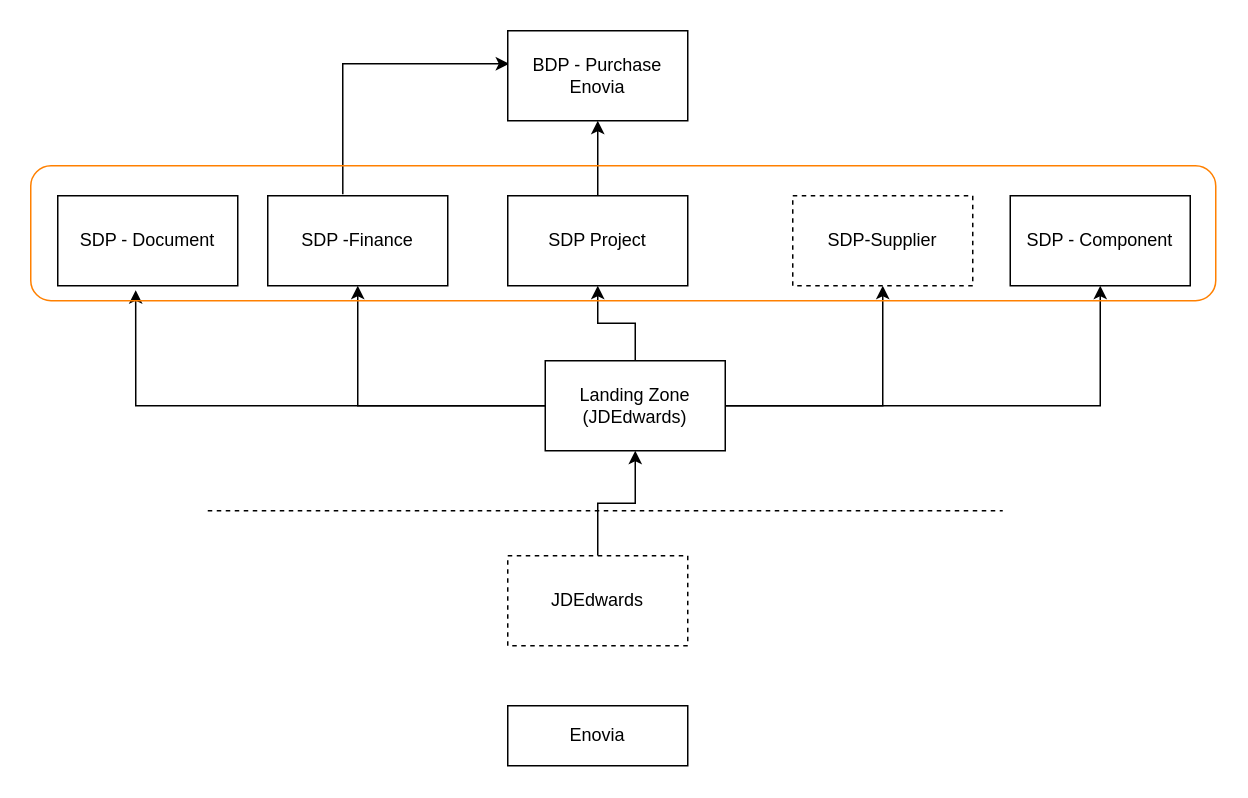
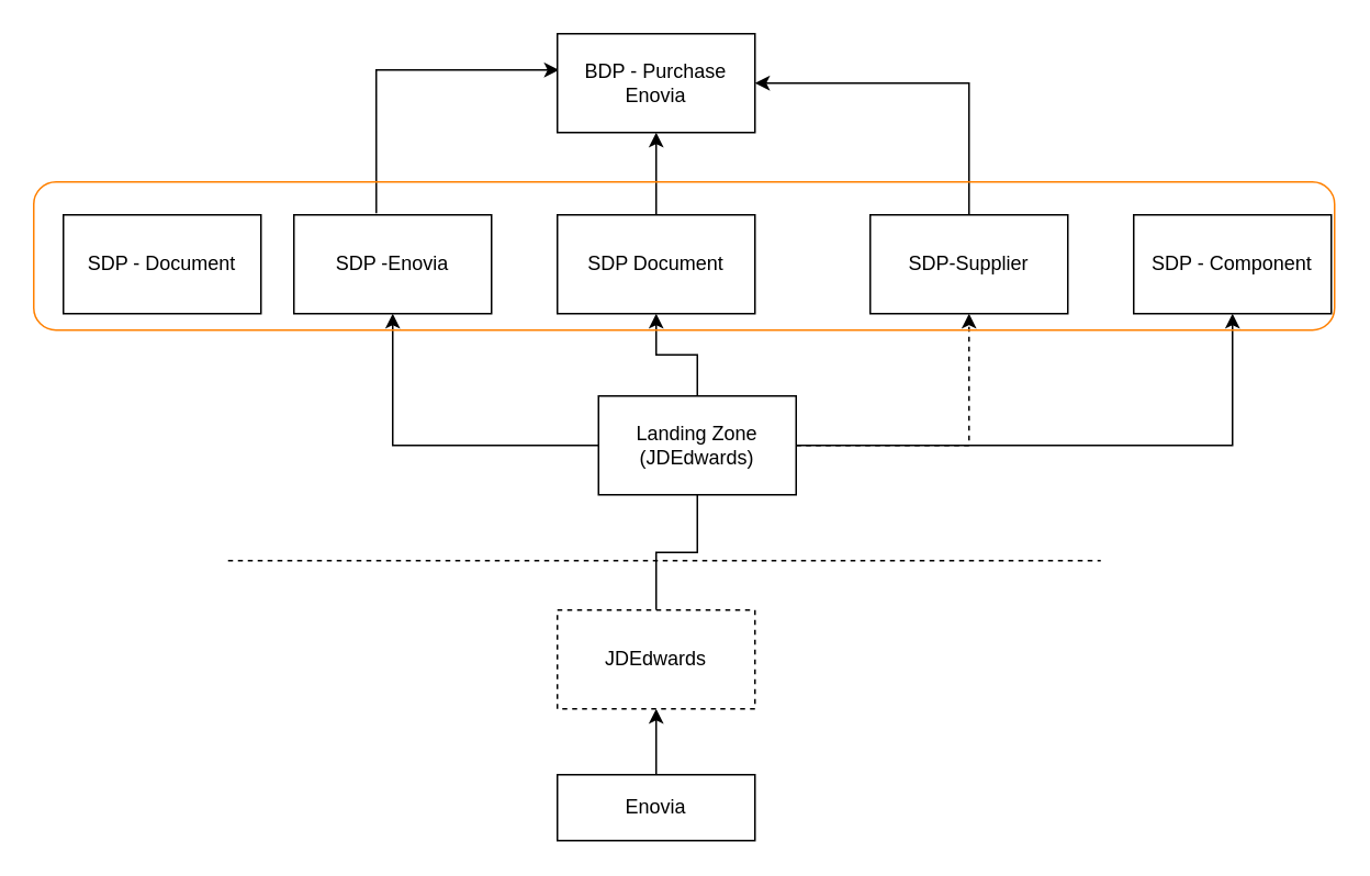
+ <mxCell id="12" style="edgeStyle=orthogonalEdgeStyle;rounded=0;orthogonalLoop=1;jettySize=auto;html=1;entryX=1;entryY=0.5;entryDx=0;entryDy=0;exitX=0.5;exitY=0;exitDx=0;exitDy=0;" edge="1" parent="1" source="13" target="16"><mxGeometry relative="1" as="geometry" /></mxCell>
- <mxCell id="15" value="SDP -Finance" style="rounded=0;whiteSpace=wrap;html=1;" vertex="1" parent="1"><mxGeometry x="178" y="130" width="120" height="60" as="geometry" /></mxCell>
+ <mxCell id="15" value="SDP -Enovia" style="rounded=0;whiteSpace=wrap;html=1;" vertex="1" parent="1"><mxGeometry x="178" y="130" width="120" height="60" as="geometry" /></mxCell>
- <mxCell id="11" value="SDP Project" style="rounded=0;whiteSpace=wrap;html=1;" vertex="1" parent="1"><mxGeometry x="338" y="130" width="120" height="60" as="geometry" /></mxCell>
+ <mxCell id="11" value="SDP Document" style="rounded=0;whiteSpace=wrap;html=1;" vertex="1" parent="1"><mxGeometry x="338" y="130" width="120" height="60" as="geometry" /></mxCell>
- <mxCell id="13" value="SDP-Supplier" style="rounded=0;whiteSpace=wrap;html=1;dashed=1;" vertex="1" parent="1"><mxGeometry x="528" y="130" width="120" height="60" as="geometry" /></mxCell>
+ <mxCell id="13" value="SDP-Supplier" style="rounded=0;whiteSpace=wrap;html=1;" vertex="1" parent="1"><mxGeometry x="528" y="130" width="120" height="60" as="geometry" /></mxCell>
- <mxCell id="20" value="SDP - Component" style="rounded=0;whiteSpace=wrap;html=1;" vertex="1" parent="1"><mxGeometry x="673" y="130" width="120" height="60" as="geometry" /></mxCell>
+ <mxCell id="20" value="SDP - Component" style="rounded=0;whiteSpace=wrap;html=1;" vertex="1" parent="1"><mxGeometry x="688" y="130" width="120" height="60" as="geometry" /></mxCell>
- <mxCell id="5" value="" style="edgeStyle=orthogonalEdgeStyle;rounded=0;orthogonalLoop=1;jettySize=auto;html=1;" edge="1" parent="1" source="9" target="13"><mxGeometry relative="1" as="geometry" /></mxCell>
+ <mxCell id="5" value="" style="edgeStyle=orthogonalEdgeStyle;rounded=0;orthogonalLoop=1;jettySize=auto;html=1;dashed=1;" edge="1" parent="1" source="9" target="13"><mxGeometry relative="1" as="geometry" /></mxCell>
- <mxCell id="8" style="edgeStyle=orthogonalEdgeStyle;rounded=0;orthogonalLoop=1;jettySize=auto;html=1;entryX=0.433;entryY=1.05;entryDx=0;entryDy=0;entryPerimeter=0;" edge="1" parent="1" source="9" target="21"><mxGeometry relative="1" as="geometry" /></mxCell>
- <mxCell id="2" value="" style="edgeStyle=orthogonalEdgeStyle;rounded=0;orthogonalLoop=1;jettySize=auto;html=1;" edge="1" parent="1" source="3" target="9"><mxGeometry relative="1" as="geometry" /></mxCell>
+ <mxCell id="2" value="" style="edgeStyle=orthogonalEdgeStyle;rounded=0;orthogonalLoop=1;jettySize=auto;html=1;endArrow=none;" edge="1" parent="1" source="3" target="9"><mxGeometry relative="1" as="geometry" /></mxCell>
+ <mxCell id="17" value="" style="edgeStyle=orthogonalEdgeStyle;rounded=0;orthogonalLoop=1;jettySize=auto;html=1;" edge="1" parent="1" source="18" target="3"><mxGeometry relative="1" as="geometry" /></mxCell>
